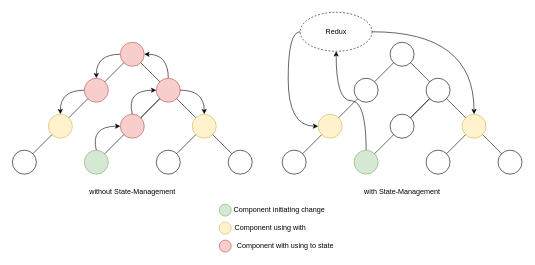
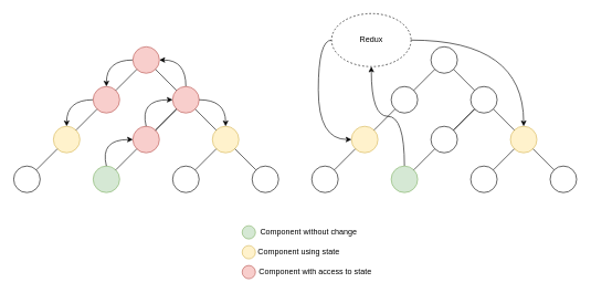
- <mxCell id="55" value="Redux" style="ellipse;whiteSpace=wrap;html=1;dashed=1;" parent="1" vertex="1"><mxGeometry x="500" y="20" width="120" height="65" as="geometry" /></mxCell>
+ <mxCell id="55" value="Redux" style="ellipse;whiteSpace=wrap;html=1;dashed=1;" parent="1" vertex="1"><mxGeometry x="500" y="20" width="120" height="80" as="geometry" /></mxCell>
- <mxCell id="58" value="without State-Management" style="text;html=1;align=center;verticalAlign=middle;resizable=0;points=[];autosize=1;" parent="1" vertex="1"><mxGeometry x="140" y="310" width="160" height="20" as="geometry" /></mxCell>
- <mxCell id="59" value="with State-Management" style="text;html=1;align=center;verticalAlign=middle;resizable=0;points=[];autosize=1;" parent="1" vertex="1"><mxGeometry x="600" y="310" width="140" height="20" as="geometry" /></mxCell>
- <mxCell id="29" value="Component initiating change" style="text;html=1;align=center;verticalAlign=middle;resizable=0;points=[];autosize=1;" parent="1" vertex="1"><mxGeometry x="380" y="340" width="170" height="20" as="geometry" /></mxCell>
+ <mxCell id="29" value="Component without change" style="text;html=1;align=center;verticalAlign=middle;resizable=0;points=[];autosize=1;" parent="1" vertex="1"><mxGeometry x="380" y="340" width="170" height="20" as="geometry" /></mxCell>
- <mxCell id="31" value="Component using with" style="text;html=1;align=center;verticalAlign=middle;resizable=0;points=[];autosize=1;" parent="1" vertex="1"><mxGeometry x="380" y="370" width="140" height="20" as="geometry" /></mxCell>
+ <mxCell id="31" value="Component using state" style="text;html=1;align=center;verticalAlign=middle;resizable=0;points=[];autosize=1;" parent="1" vertex="1"><mxGeometry x="380" y="370" width="140" height="20" as="geometry" /></mxCell>
- <mxCell id="57" value="Component with using to state" style="text;html=1;align=center;verticalAlign=middle;resizable=0;points=[];autosize=1;" parent="1" vertex="1"><mxGeometry x="380" y="400" width="190" height="20" as="geometry" /></mxCell>
+ <mxCell id="57" value="Component with access to state" style="text;html=1;align=center;verticalAlign=middle;resizable=0;points=[];autosize=1;" parent="1" vertex="1"><mxGeometry x="380" y="400" width="190" height="20" as="geometry" /></mxCell>
